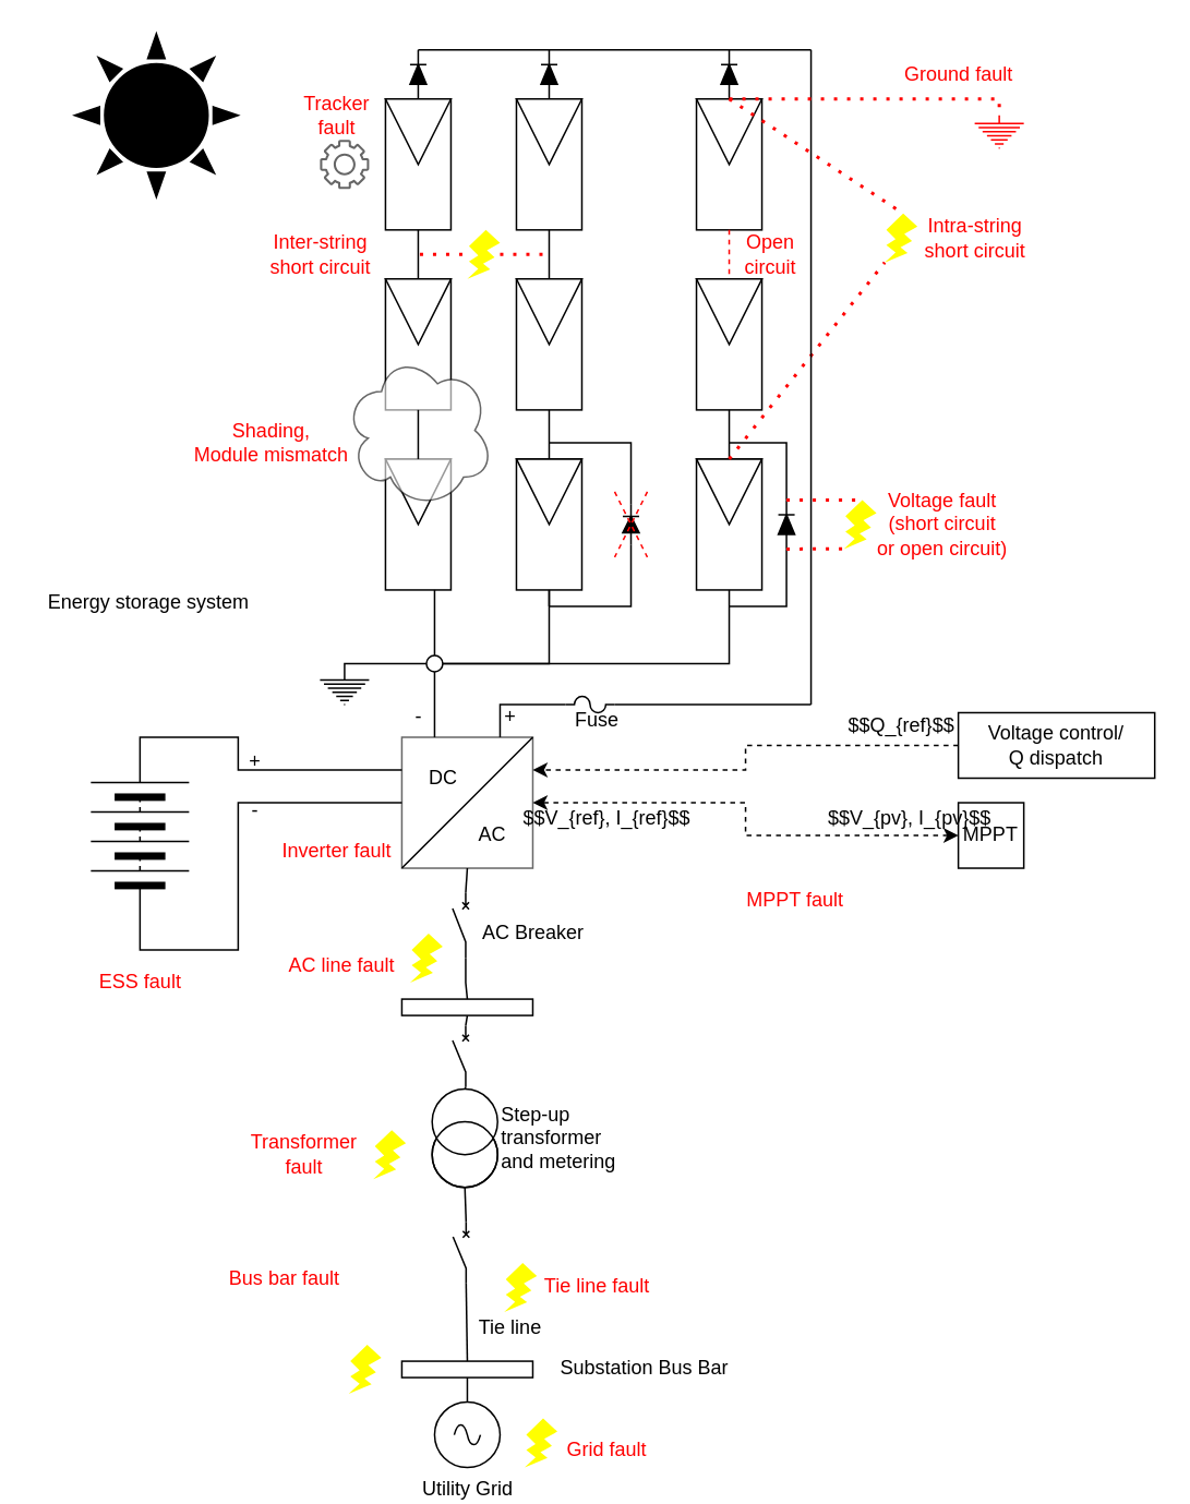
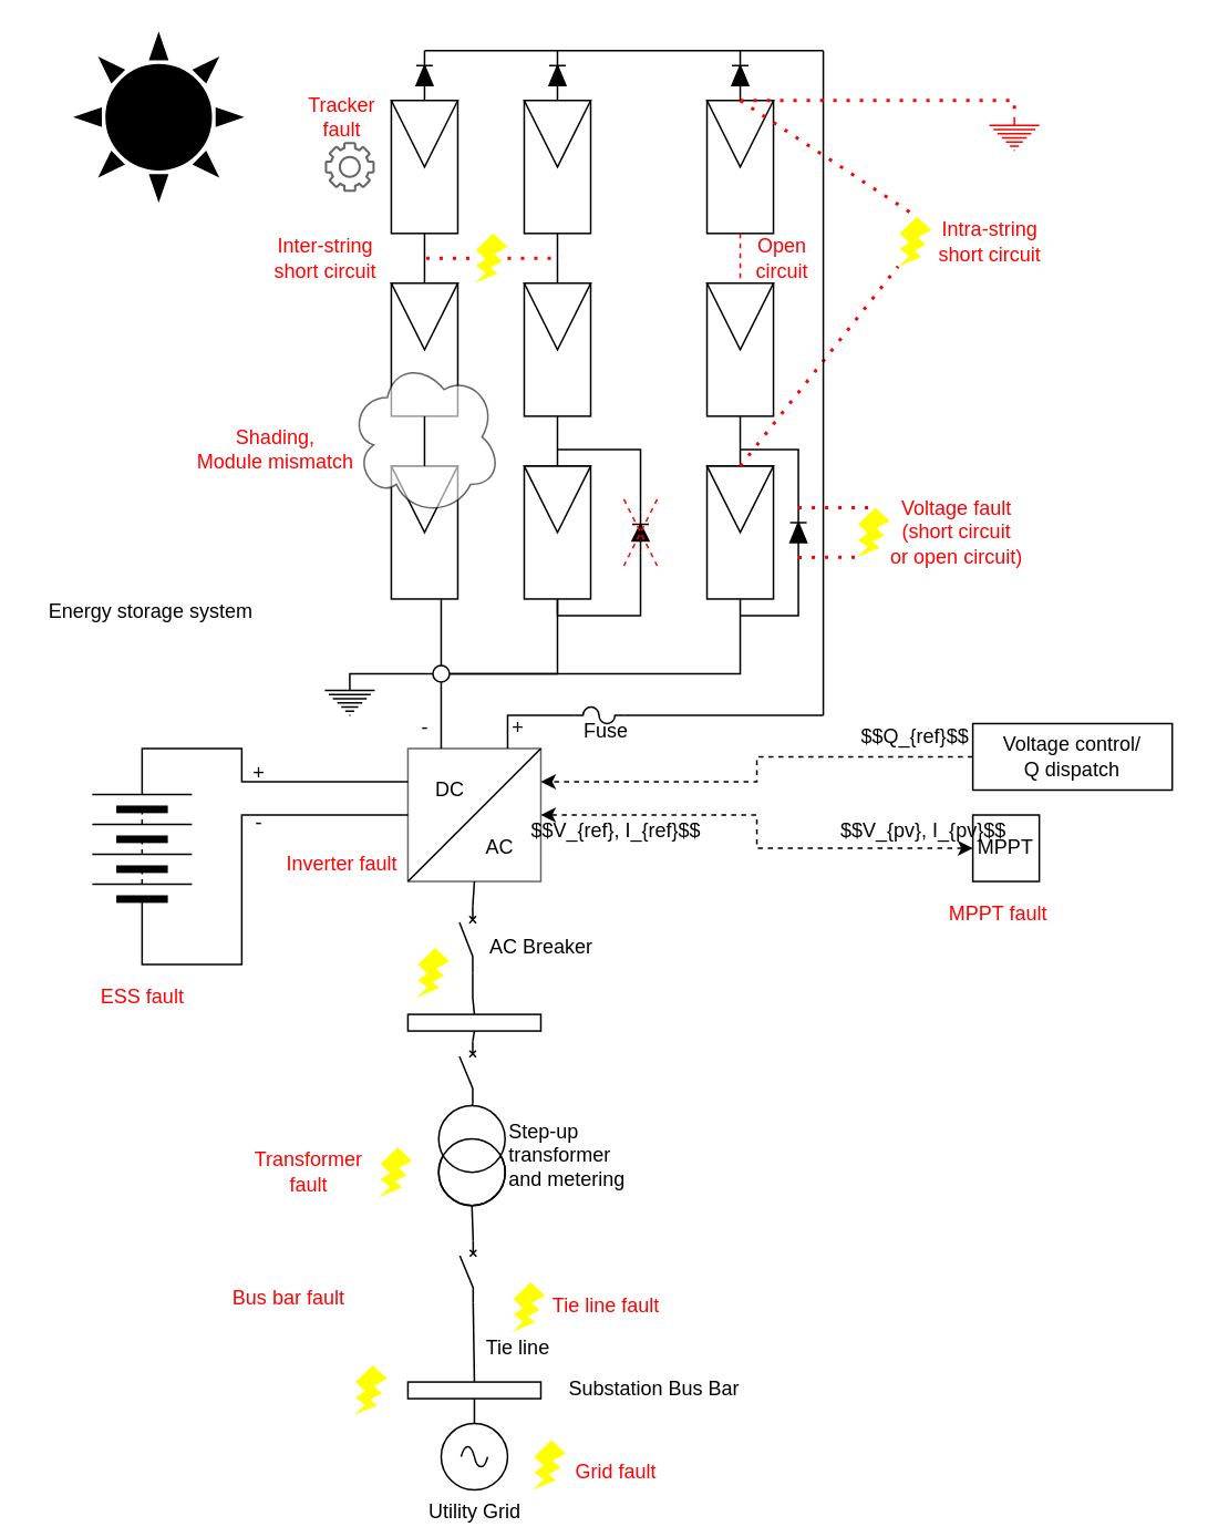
- <mxCell id="129" value="Ground fault" style="text;html=1;align=center;verticalAlign=middle;resizable=0;points=[];autosize=1;strokeColor=none;fillColor=none;fontColor=#FF0000;" vertex="1" parent="1"><mxGeometry x="540" y="30" width="90" height="30" as="geometry" /></mxCell>
- <mxCell id="56" value="MPPT fault" style="text;html=1;align=center;verticalAlign=middle;resizable=0;points=[];autosize=1;strokeColor=none;fillColor=none;fontColor=#FF0000;" parent="1" vertex="1"><mxGeometry x="450" y="540" width="70" height="20" as="geometry" /></mxCell>
+ <mxCell id="56" value="MPPT fault" style="text;html=1;align=center;verticalAlign=middle;resizable=0;points=[];autosize=1;strokeColor=none;fillColor=none;fontColor=#FF0000;" parent="1" vertex="1"><mxGeometry x="565" y="540" width="70" height="20" as="geometry" /></mxCell>
- <mxCell id="23" value="AC line fault" style="text;html=1;align=center;verticalAlign=middle;resizable=0;points=[];autosize=1;strokeColor=none;fillColor=none;fontColor=#FF0000;" parent="1" vertex="1"><mxGeometry x="167.5" y="580" width="80" height="20" as="geometry" /></mxCell>
